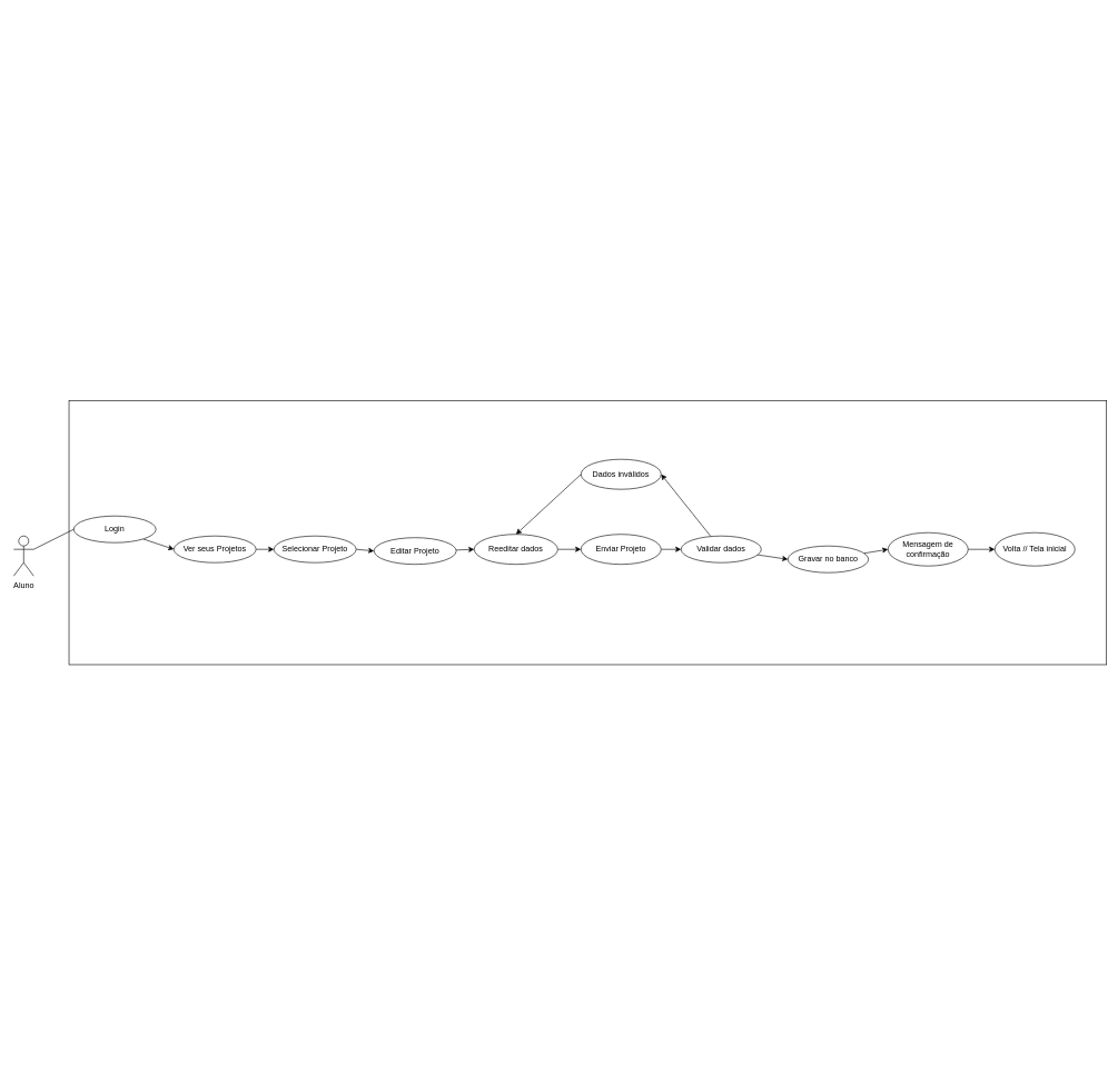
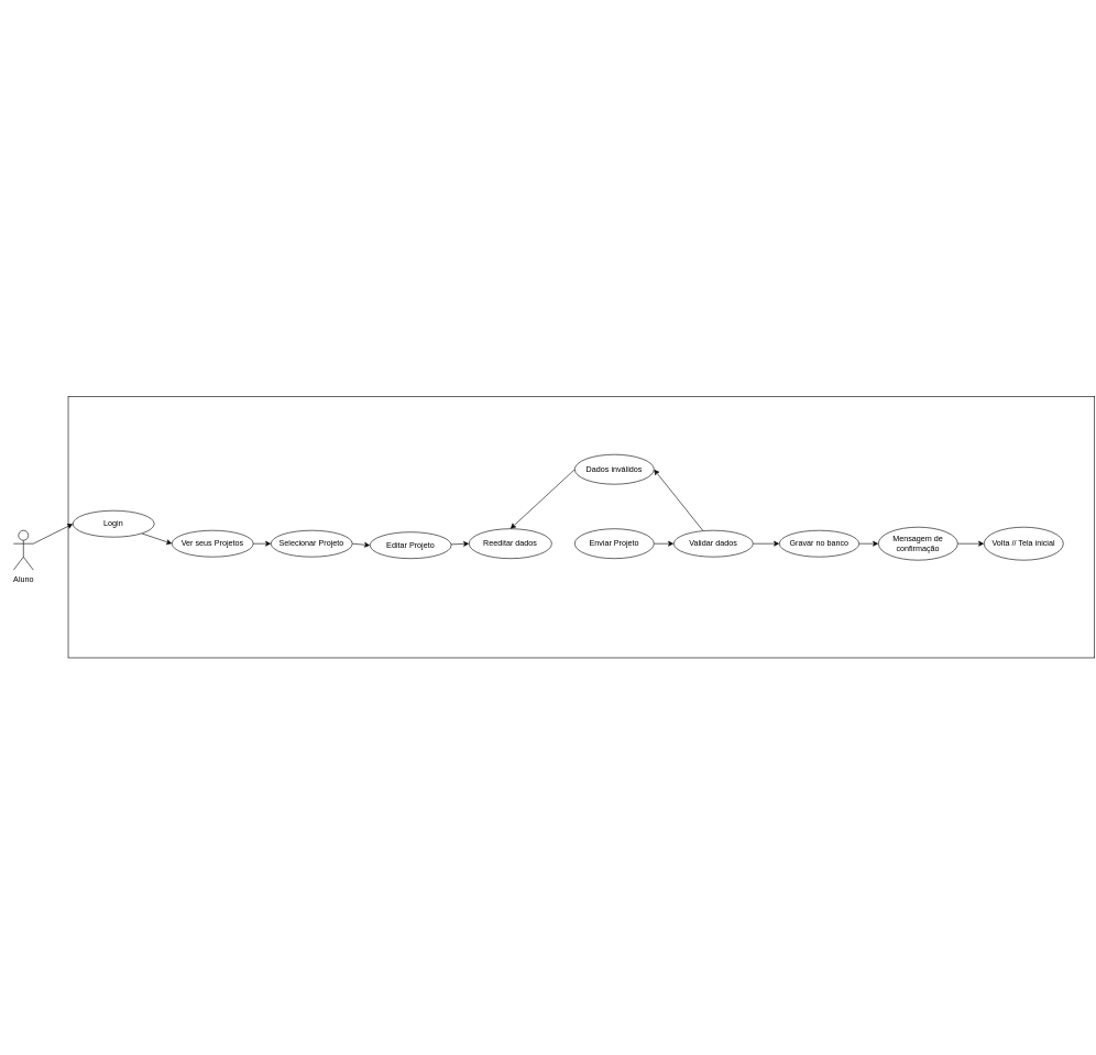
- <mxCell id="22" value="" style="endArrow=none;html=1;exitX=1;exitY=0.333;exitDx=0;exitDy=0;exitPerimeter=0;entryX=0;entryY=0.5;entryDx=0;entryDy=0;" parent="1" source="3" target="16" edge="1"><mxGeometry width="50" height="50" relative="1" as="geometry"><mxPoint x="180" y="738" as="sourcePoint" /><mxPoint x="230" y="688" as="targetPoint" /></mxGeometry></mxCell>
+ <mxCell id="22" value="" style="endArrow=classic;html=1;exitX=1;exitY=0.333;exitDx=0;exitDy=0;exitPerimeter=0;entryX=0;entryY=0.5;entryDx=0;entryDy=0;" parent="1" source="3" target="16" edge="1"><mxGeometry width="50" height="50" relative="1" as="geometry"><mxPoint x="180" y="738" as="sourcePoint" /><mxPoint x="230" y="688" as="targetPoint" /></mxGeometry></mxCell>
- <mxCell id="13" style="edgeStyle=none;html=1;entryX=0;entryY=0.5;entryDx=0;entryDy=0;" parent="1" source="14" target="8" edge="1"><mxGeometry relative="1" as="geometry" /></mxCell>
- <mxCell id="10" value="Gravar no banco" style="ellipse;whiteSpace=wrap;html=1;" parent="1" vertex="1"><mxGeometry x="1180" y="818" width="120.62" height="40" as="geometry" /></mxCell>
+ <mxCell id="10" value="Gravar no banco" style="ellipse;whiteSpace=wrap;html=1;" parent="1" vertex="1"><mxGeometry x="1180" y="803" width="120.62" height="40" as="geometry" /></mxCell>
